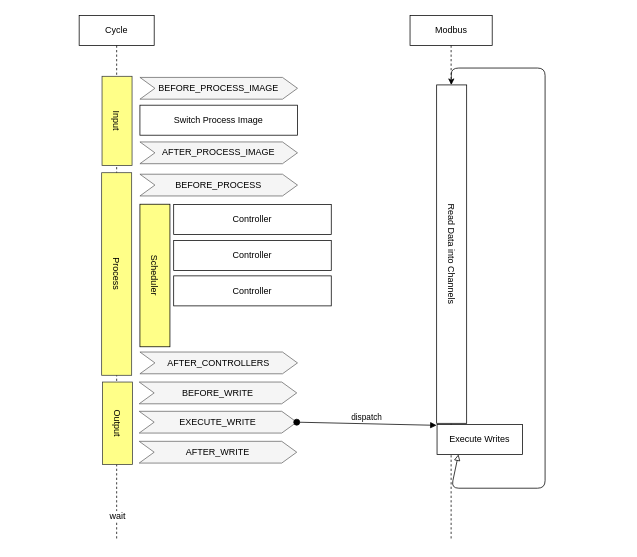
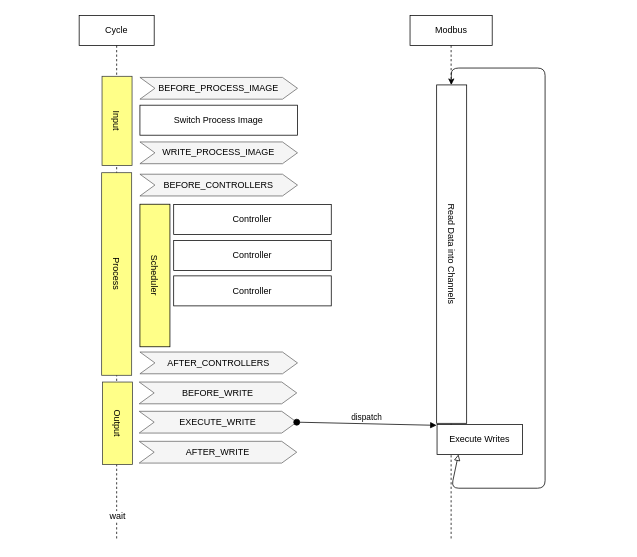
- <mxCell id="11" value="AFTER_PROCESS_IMAGE&lt;br&gt;" style="shape=step;perimeter=stepPerimeter;whiteSpace=wrap;html=1;fixedSize=1;rounded=0;shadow=0;glass=0;comic=0;strokeColor=#666666;fillColor=#f5f5f5;fontColor=#000000;" parent="1" vertex="1"><mxGeometry x="186" y="188.5" width="210" height="29" as="geometry" /></mxCell>
+ <mxCell id="11" value="WRITE_PROCESS_IMAGE&lt;br&gt;" style="shape=step;perimeter=stepPerimeter;whiteSpace=wrap;html=1;fixedSize=1;rounded=0;shadow=0;glass=0;comic=0;strokeColor=#666666;fillColor=#f5f5f5;fontColor=#000000;" parent="1" vertex="1"><mxGeometry x="186" y="188.5" width="210" height="29" as="geometry" /></mxCell>
- <mxCell id="12" value="BEFORE_PROCESS&lt;br&gt;" style="shape=step;perimeter=stepPerimeter;whiteSpace=wrap;html=1;fixedSize=1;rounded=0;shadow=0;glass=0;comic=0;strokeColor=#666666;fillColor=#f5f5f5;fontColor=#000000;" parent="1" vertex="1"><mxGeometry x="186" y="231.5" width="210" height="29" as="geometry" /></mxCell>
+ <mxCell id="12" value="BEFORE_CONTROLLERS&lt;br&gt;" style="shape=step;perimeter=stepPerimeter;whiteSpace=wrap;html=1;fixedSize=1;rounded=0;shadow=0;glass=0;comic=0;strokeColor=#666666;fillColor=#f5f5f5;fontColor=#000000;" parent="1" vertex="1"><mxGeometry x="186" y="231.5" width="210" height="29" as="geometry" /></mxCell>
